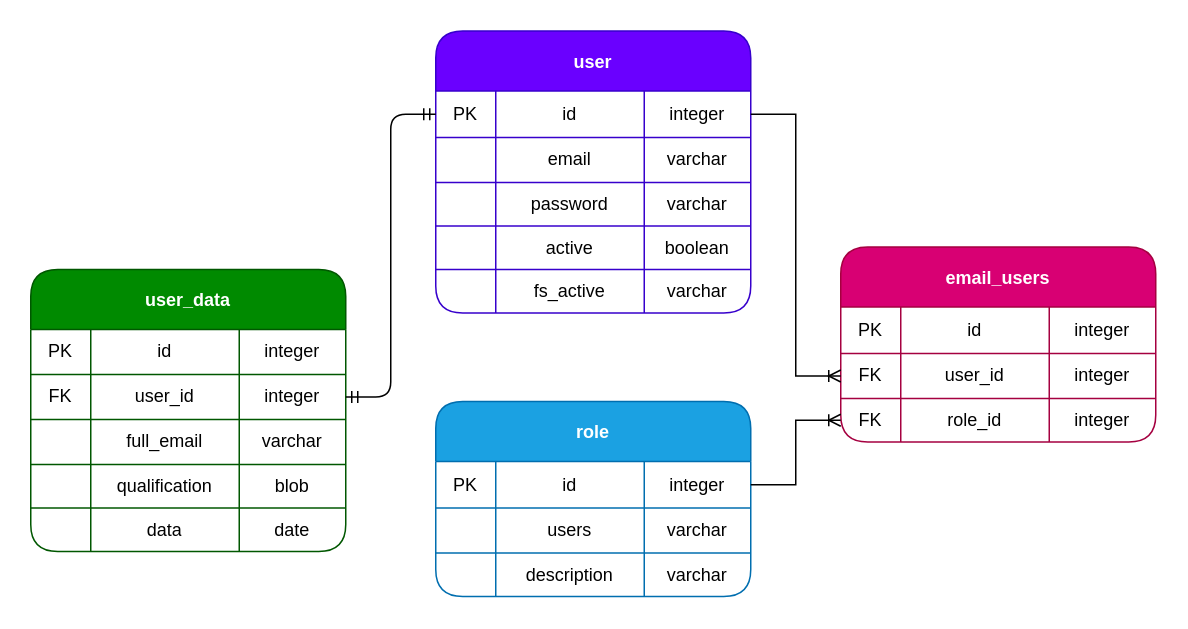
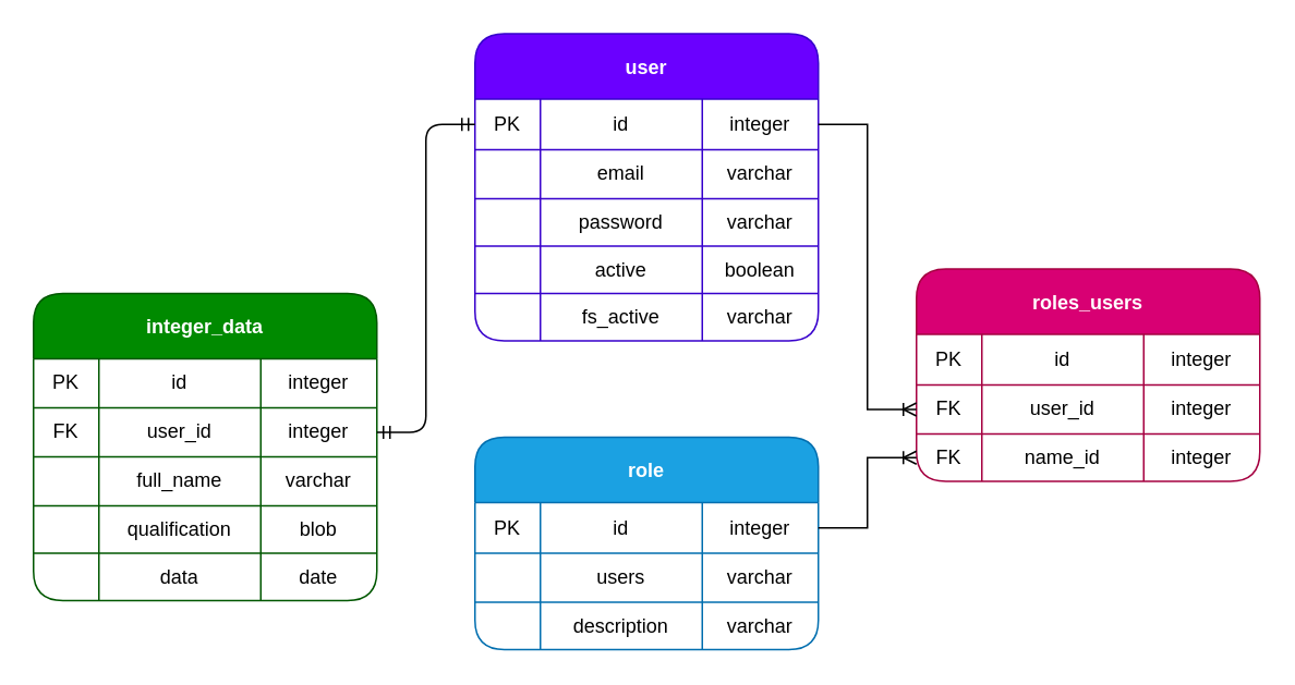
- <mxCell id="44" value="email_users" style="shape=table;startSize=40;container=1;collapsible=0;childLayout=tableLayout;fontStyle=1;align=center;fillColor=#d80073;fontColor=#ffffff;strokeColor=#A50040;rounded=1;" parent="1" vertex="1"><mxGeometry x="560" y="164" width="210" height="130" as="geometry" /></mxCell>
+ <mxCell id="44" value="roles_users" style="shape=table;startSize=40;container=1;collapsible=0;childLayout=tableLayout;fontStyle=1;align=center;fillColor=#d80073;fontColor=#ffffff;strokeColor=#A50040;rounded=1;" parent="1" vertex="1"><mxGeometry x="560" y="164" width="210" height="130" as="geometry" /></mxCell>
- <mxCell id="23" value="user_data" style="shape=table;startSize=40;container=1;collapsible=0;childLayout=tableLayout;fontStyle=1;align=center;fillColor=#008a00;strokeColor=#005700;fontColor=#ffffff;rounded=1;" parent="1" vertex="1"><mxGeometry x="20" y="179" width="210" height="188" as="geometry" /></mxCell>
+ <mxCell id="23" value="integer_data" style="shape=table;startSize=40;container=1;collapsible=0;childLayout=tableLayout;fontStyle=1;align=center;fillColor=#008a00;strokeColor=#005700;fontColor=#ffffff;rounded=1;" parent="1" vertex="1"><mxGeometry x="20" y="179" width="210" height="188" as="geometry" /></mxCell>
- <mxCell id="55" value="role_id" style="shape=partialRectangle;html=1;whiteSpace=wrap;connectable=0;fillColor=none;top=0;left=0;bottom=0;right=0;overflow=hidden;rounded=1;" parent="53" vertex="1"><mxGeometry x="40" width="99" height="29" as="geometry"><mxRectangle width="99" height="29" as="alternateBounds" /></mxGeometry></mxCell>
+ <mxCell id="55" value="name_id" style="shape=partialRectangle;html=1;whiteSpace=wrap;connectable=0;fillColor=none;top=0;left=0;bottom=0;right=0;overflow=hidden;rounded=1;" parent="53" vertex="1"><mxGeometry x="40" width="99" height="29" as="geometry"><mxRectangle width="99" height="29" as="alternateBounds" /></mxGeometry></mxCell>
- <mxCell id="34" value="full_email" style="shape=partialRectangle;html=1;whiteSpace=wrap;connectable=0;fillColor=none;top=0;left=0;bottom=0;right=0;overflow=hidden;rounded=1;" parent="32" vertex="1"><mxGeometry x="40" width="99" height="30" as="geometry"><mxRectangle width="99" height="30" as="alternateBounds" /></mxGeometry></mxCell>
+ <mxCell id="34" value="full_name" style="shape=partialRectangle;html=1;whiteSpace=wrap;connectable=0;fillColor=none;top=0;left=0;bottom=0;right=0;overflow=hidden;rounded=1;" parent="32" vertex="1"><mxGeometry x="40" width="99" height="30" as="geometry"><mxRectangle width="99" height="30" as="alternateBounds" /></mxGeometry></mxCell>
